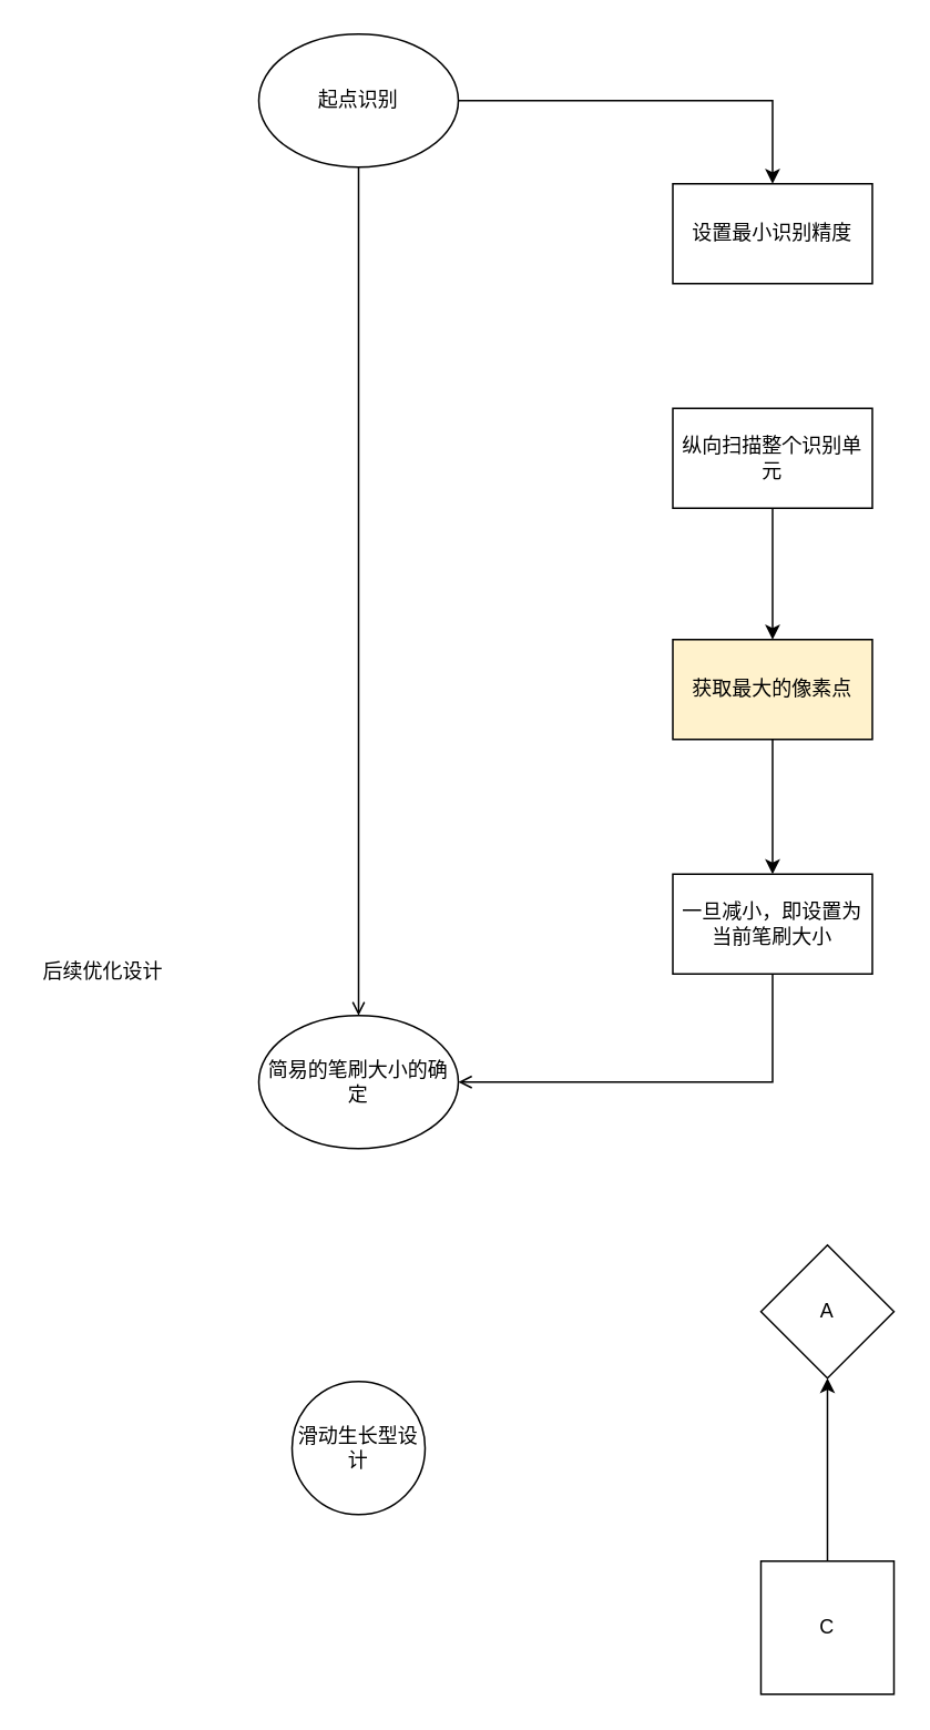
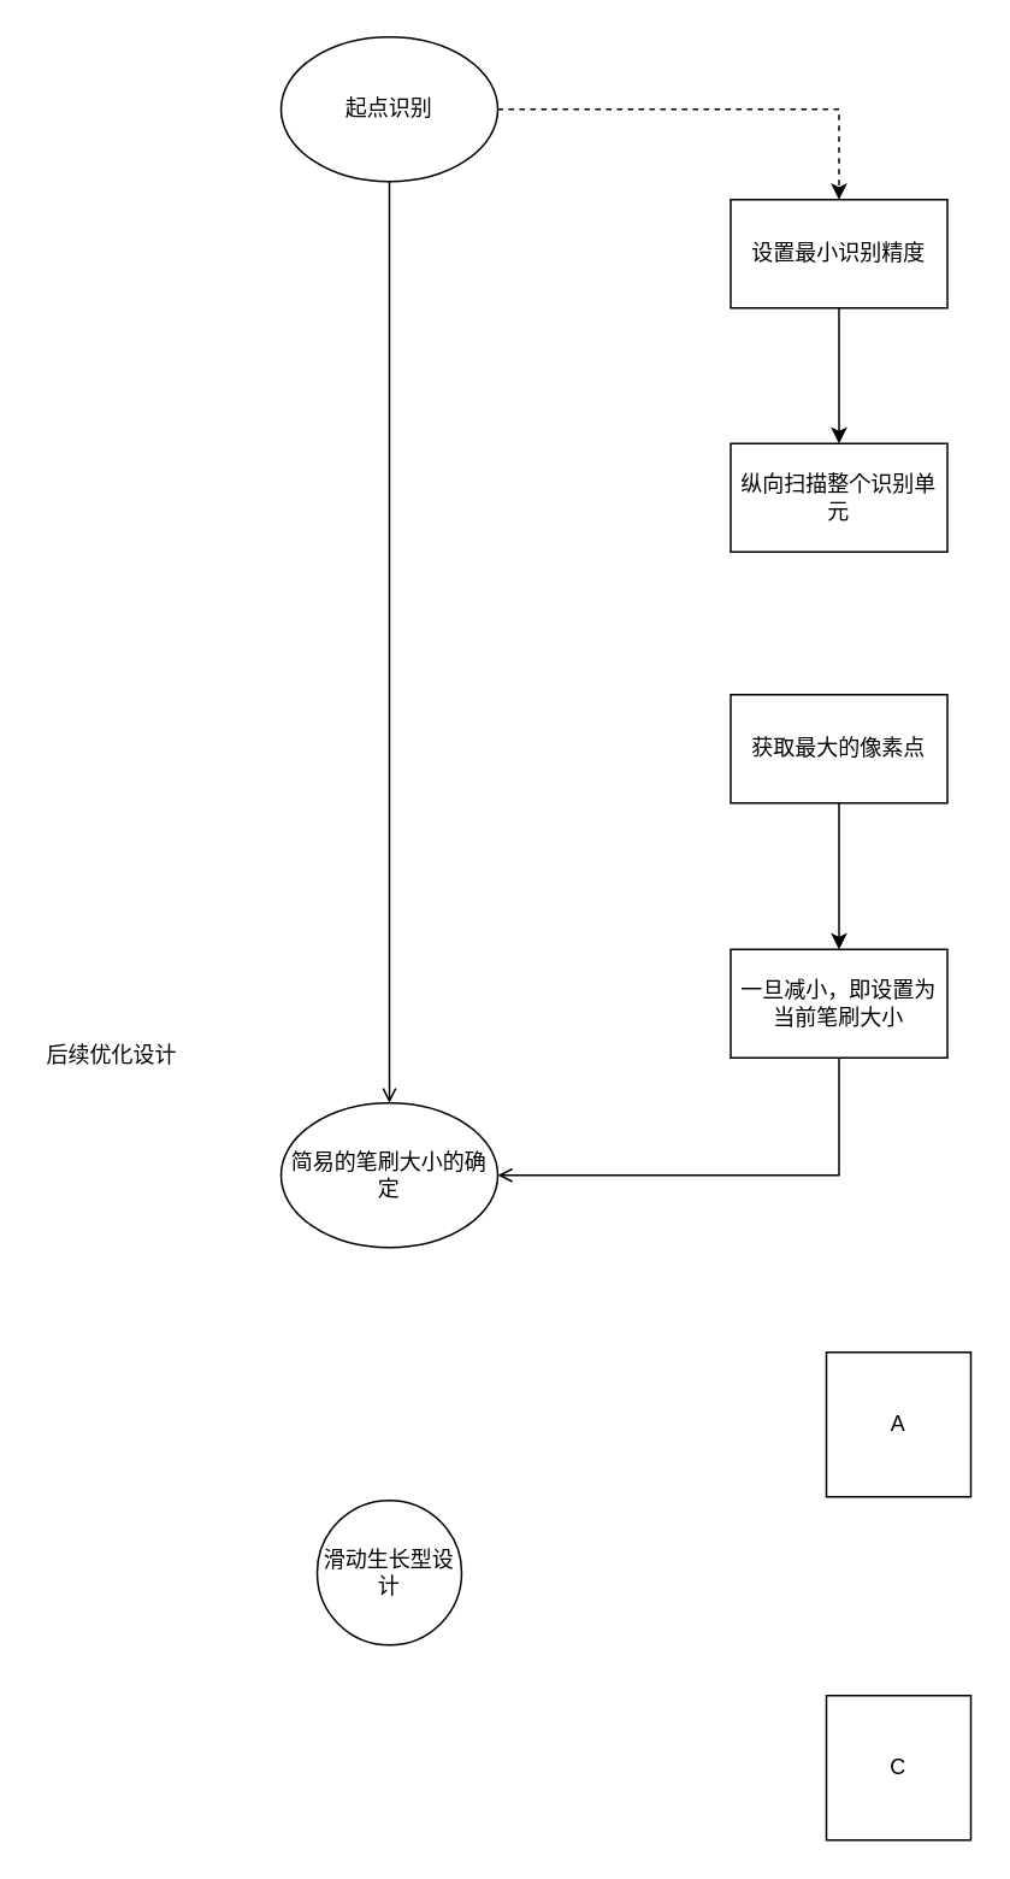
- <mxCell id="2" style="edgeStyle=orthogonalEdgeStyle;rounded=0;orthogonalLoop=1;jettySize=auto;html=1;exitX=1;exitY=0.5;exitDx=0;exitDy=0;" edge="1" parent="1" source="4" target="6"><mxGeometry relative="1" as="geometry" /></mxCell>
+ <mxCell id="2" style="edgeStyle=orthogonalEdgeStyle;rounded=0;orthogonalLoop=1;jettySize=auto;html=1;exitX=1;exitY=0.5;exitDx=0;exitDy=0;dashed=1;" edge="1" parent="1" source="4" target="6"><mxGeometry relative="1" as="geometry" /></mxCell>
+ <mxCell id="5" style="edgeStyle=orthogonalEdgeStyle;rounded=0;orthogonalLoop=1;jettySize=auto;html=1;exitX=0.5;exitY=1;exitDx=0;exitDy=0;" edge="1" parent="1" source="6" target="8"><mxGeometry relative="1" as="geometry" /></mxCell>
- <mxCell id="7" style="edgeStyle=orthogonalEdgeStyle;rounded=0;orthogonalLoop=1;jettySize=auto;html=1;exitX=0.5;exitY=1;exitDx=0;exitDy=0;" edge="1" parent="1" source="8" target="10"><mxGeometry relative="1" as="geometry" /></mxCell>
- <mxCell id="10" value="获取最大的像素点" style="rounded=0;whiteSpace=wrap;html=1;fillColor=#fff2cc;" vertex="1" parent="1"><mxGeometry x="404" y="384" width="120" height="60" as="geometry" /></mxCell>
+ <mxCell id="10" value="获取最大的像素点" style="rounded=0;whiteSpace=wrap;html=1;" vertex="1" parent="1"><mxGeometry x="404" y="384" width="120" height="60" as="geometry" /></mxCell>
- <mxCell id="18" value="A" style="rhombus;whiteSpace=wrap;html=1;aspect=fixed;" vertex="1" parent="1"><mxGeometry x="457" y="748" width="80" height="80" as="geometry" /></mxCell>
+ <mxCell id="18" value="A" style="whiteSpace=wrap;html=1;aspect=fixed;" vertex="1" parent="1"><mxGeometry x="457" y="748" width="80" height="80" as="geometry" /></mxCell>
- <mxCell id="16" style="edgeStyle=orthogonalEdgeStyle;rounded=0;orthogonalLoop=1;jettySize=auto;html=1;exitX=0.5;exitY=0;exitDx=0;exitDy=0;" edge="1" parent="1" source="17" target="18"><mxGeometry relative="1" as="geometry" /></mxCell>
